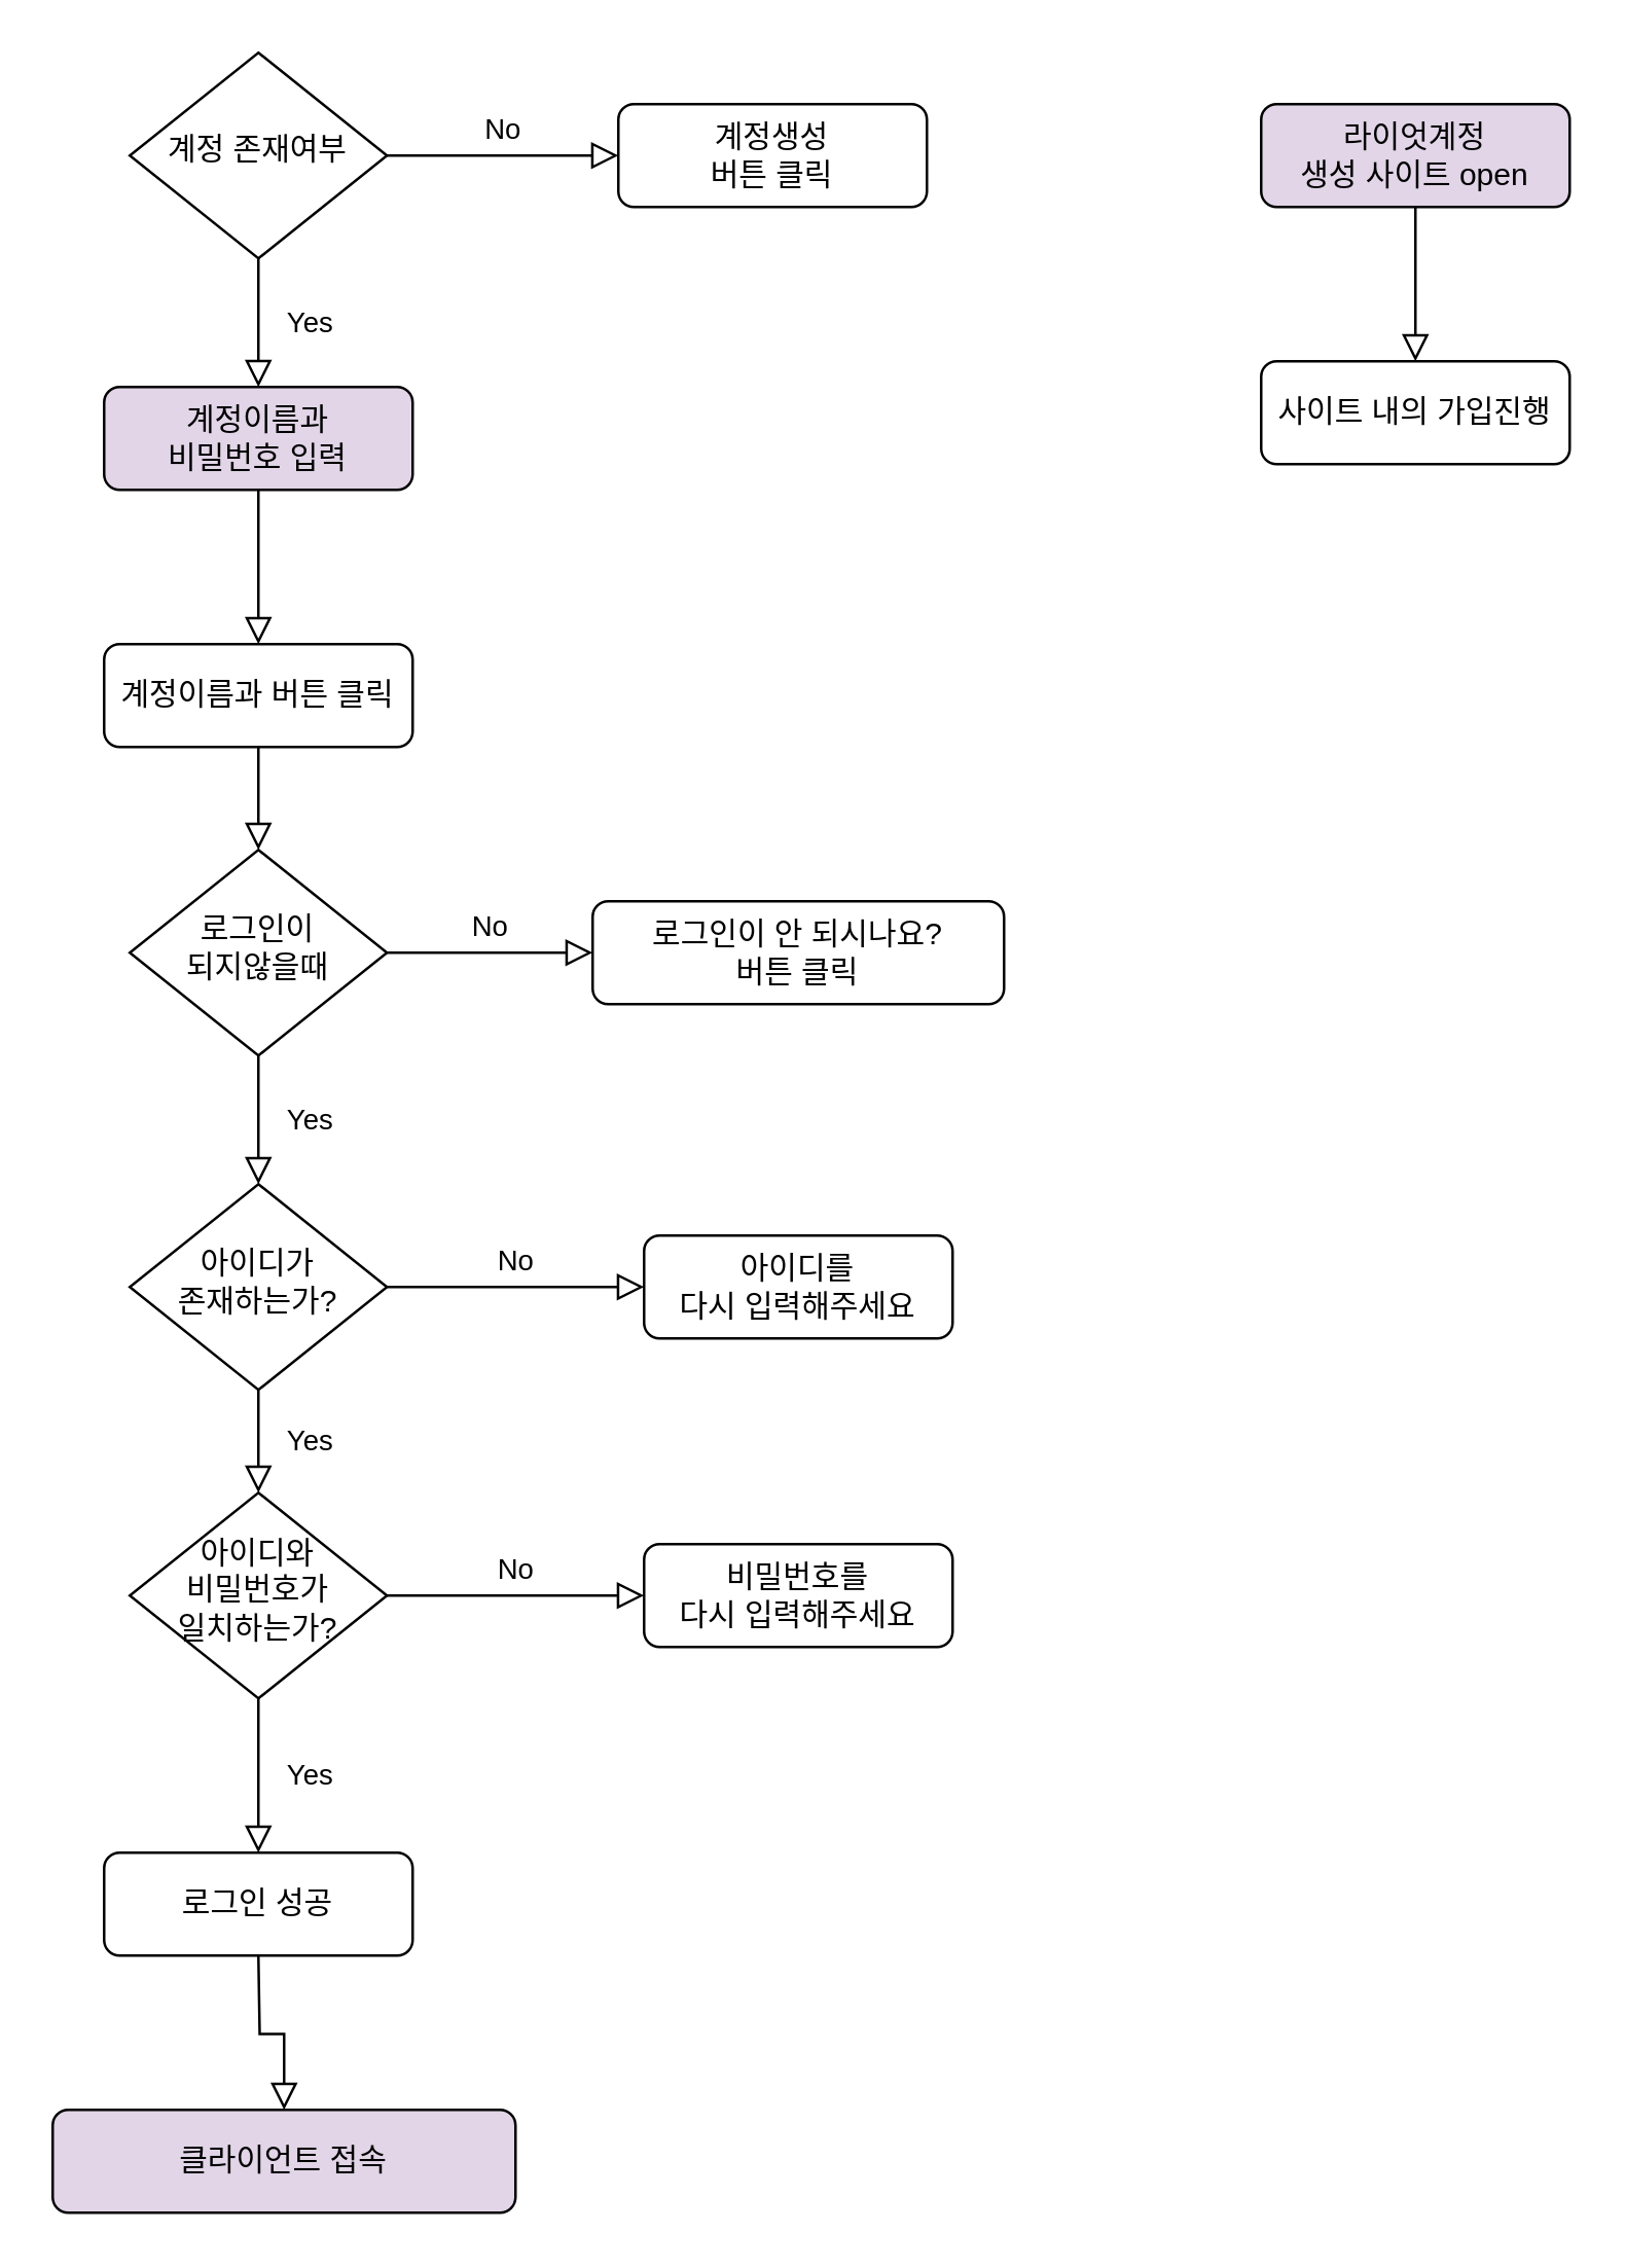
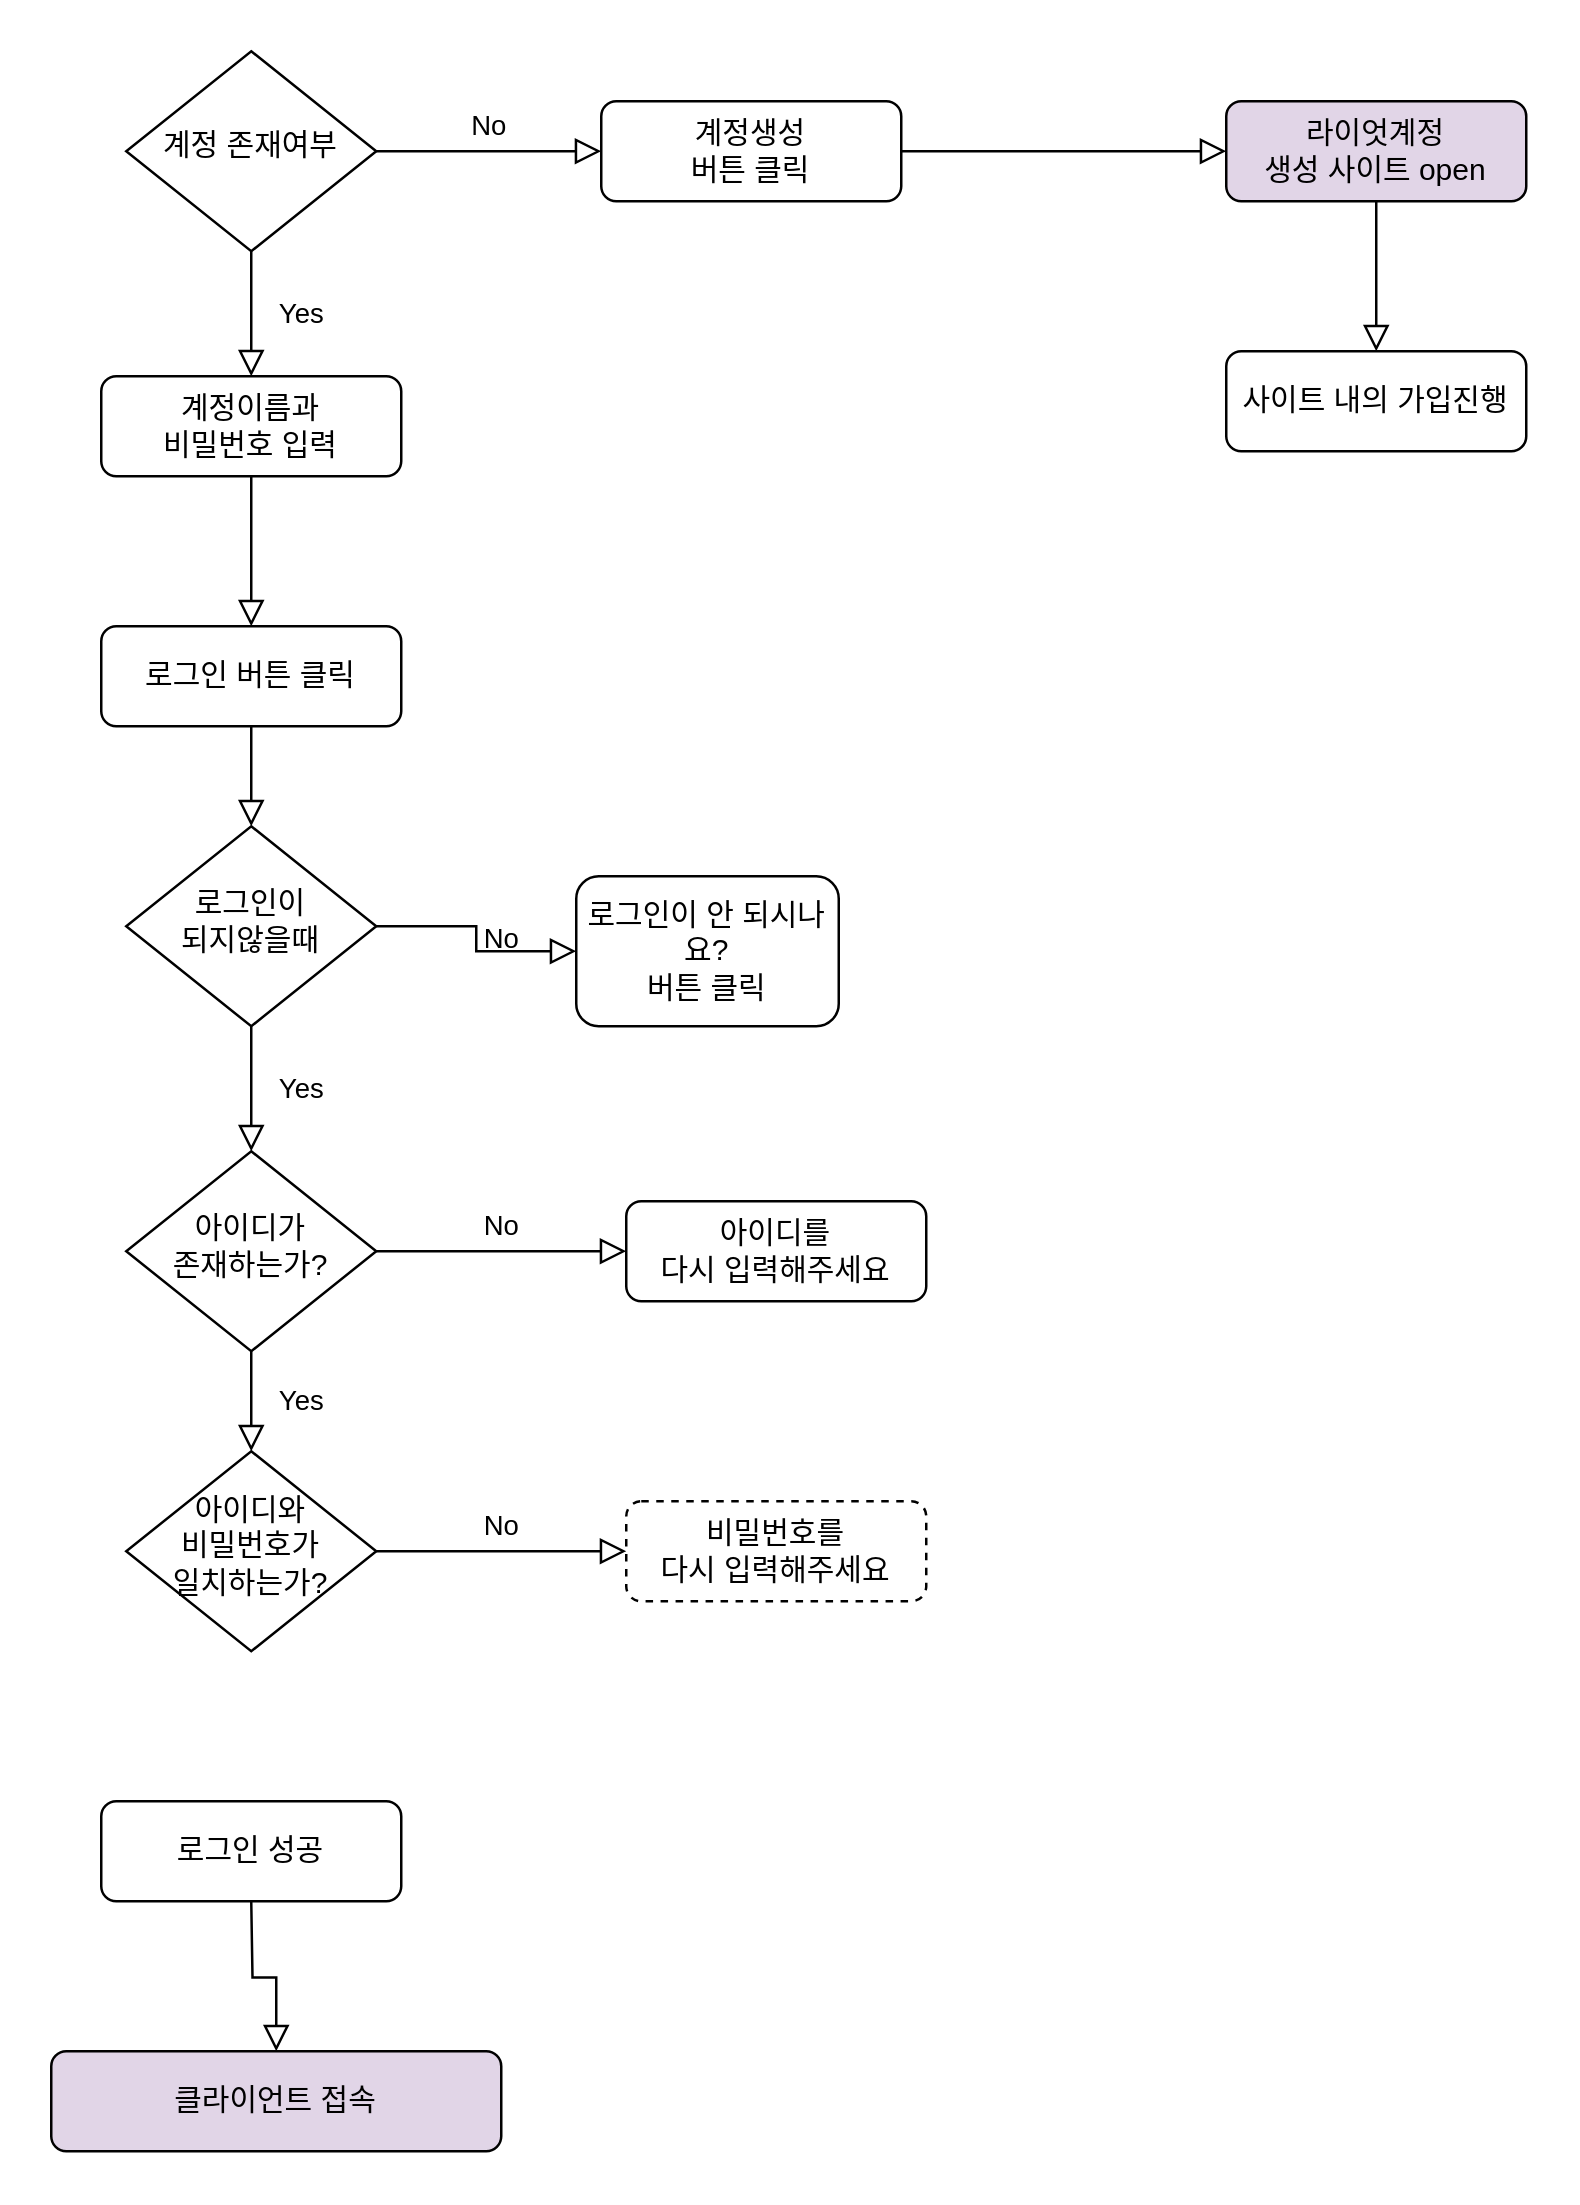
+ <mxCell id="22" value="" style="rounded=0;html=1;jettySize=auto;orthogonalLoop=1;fontSize=11;endArrow=block;endFill=0;endSize=8;strokeWidth=1;shadow=0;labelBackgroundColor=none;edgeStyle=orthogonalEdgeStyle;exitX=1;exitY=0.5;exitDx=0;exitDy=0;entryX=0;entryY=0.5;entryDx=0;entryDy=0;" edge="1" parent="1" source="18" target="21"><mxGeometry relative="1" as="geometry"><mxPoint x="300" y="110" as="sourcePoint" /><mxPoint x="470" y="80" as="targetPoint" /></mxGeometry></mxCell>
- <mxCell id="19" value="계정이름과&lt;br&gt;비밀번호 입력" style="rounded=1;whiteSpace=wrap;html=1;fontSize=12;glass=0;strokeWidth=1;shadow=0;fillColor=#e1d5e7;" vertex="1" parent="1"><mxGeometry x="40" y="150" width="120" height="40" as="geometry" /></mxCell>
+ <mxCell id="19" value="계정이름과&lt;br&gt;비밀번호 입력" style="rounded=1;whiteSpace=wrap;html=1;fontSize=12;glass=0;strokeWidth=1;shadow=0;" vertex="1" parent="1"><mxGeometry x="40" y="150" width="120" height="40" as="geometry" /></mxCell>
- <mxCell id="3" value="계정이름과 버튼 클릭" style="rounded=1;whiteSpace=wrap;html=1;fontSize=12;glass=0;strokeWidth=1;shadow=0;" parent="1" vertex="1"><mxGeometry x="40" y="250" width="120" height="40" as="geometry" /></mxCell>
+ <mxCell id="3" value="로그인 버튼 클릭" style="rounded=1;whiteSpace=wrap;html=1;fontSize=12;glass=0;strokeWidth=1;shadow=0;" parent="1" vertex="1"><mxGeometry x="40" y="250" width="120" height="40" as="geometry" /></mxCell>
- <mxCell id="14" value="로그인이 안 되시나요?&lt;br&gt;버튼 클릭" style="rounded=1;whiteSpace=wrap;html=1;fontSize=12;glass=0;strokeWidth=1;shadow=0;" vertex="1" parent="1"><mxGeometry x="230" y="350" width="160" height="40" as="geometry" /></mxCell>
+ <mxCell id="14" value="로그인이 안 되시나요?&lt;br&gt;버튼 클릭" style="rounded=1;whiteSpace=wrap;html=1;fontSize=12;glass=0;strokeWidth=1;shadow=0;" vertex="1" parent="1"><mxGeometry x="230" y="350" width="105" height="60" as="geometry" /></mxCell>
- <mxCell id="10" value="비밀번호를&lt;br&gt;다시 입력해주세요" style="rounded=1;whiteSpace=wrap;html=1;fontSize=12;glass=0;strokeWidth=1;shadow=0;" parent="1" vertex="1"><mxGeometry x="250" y="600" width="120" height="40" as="geometry" /></mxCell>
+ <mxCell id="10" value="비밀번호를&lt;br&gt;다시 입력해주세요" style="rounded=1;whiteSpace=wrap;html=1;fontSize=12;glass=0;strokeWidth=1;shadow=0;dashed=1;" parent="1" vertex="1"><mxGeometry x="250" y="600" width="120" height="40" as="geometry" /></mxCell>
- <mxCell id="26" value="Yes" style="rounded=0;html=1;jettySize=auto;orthogonalLoop=1;fontSize=11;endArrow=block;endFill=0;endSize=8;strokeWidth=1;shadow=0;labelBackgroundColor=none;edgeStyle=orthogonalEdgeStyle;entryX=0.5;entryY=0;entryDx=0;entryDy=0;exitX=0.5;exitY=1;exitDx=0;exitDy=0;" edge="1" parent="1" source="8" target="9"><mxGeometry y="20" relative="1" as="geometry"><mxPoint as="offset" /><mxPoint x="110" y="670" as="sourcePoint" /><mxPoint x="110" y="590" as="targetPoint" /></mxGeometry></mxCell>
